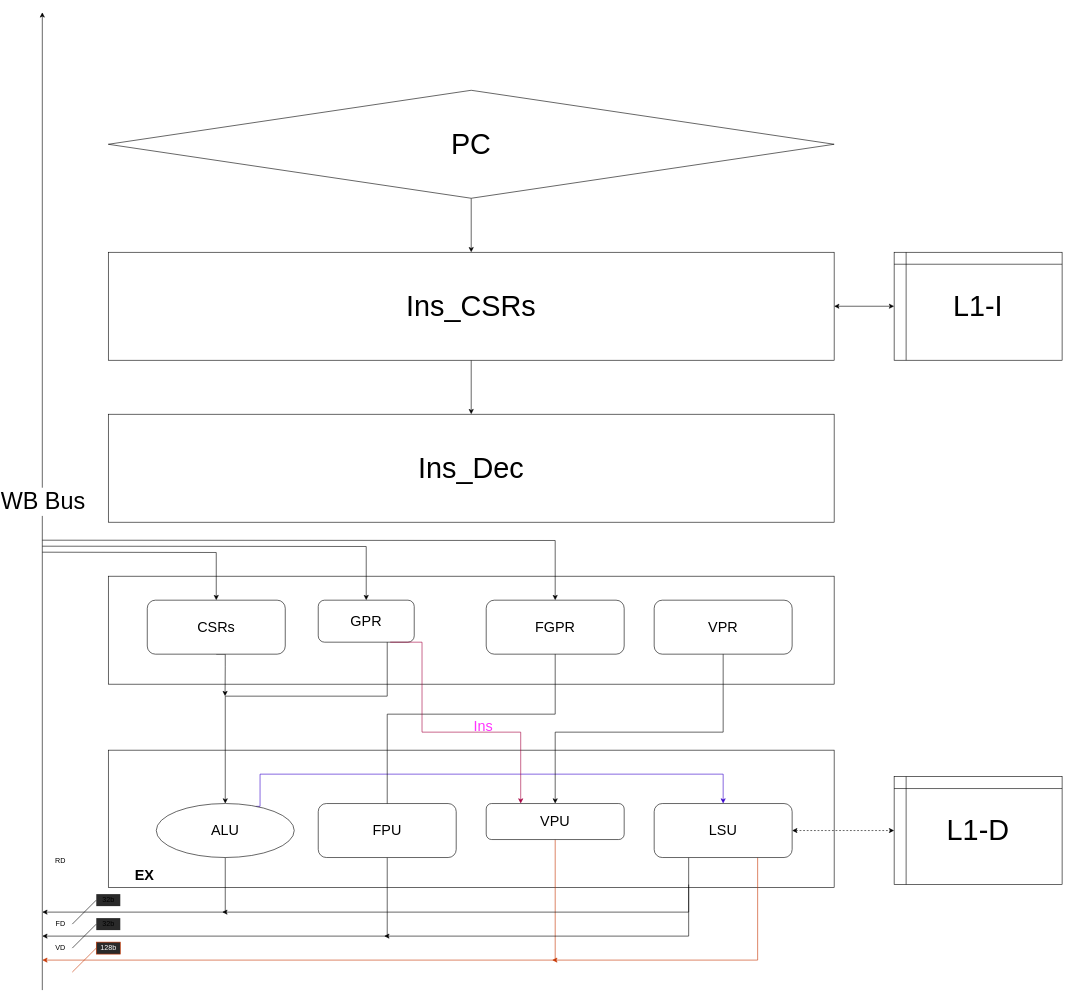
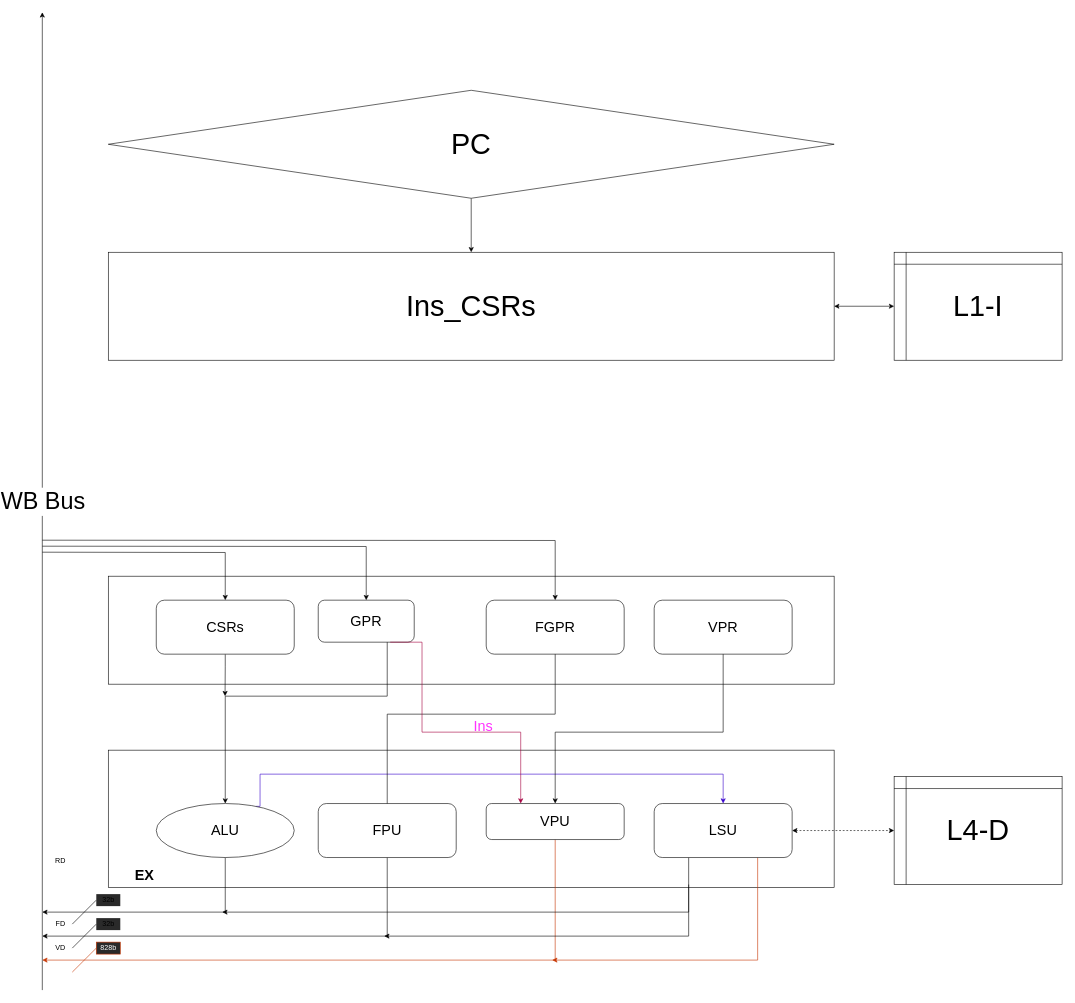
- <mxCell id="25" value="" style="edgeStyle=orthogonalEdgeStyle;rounded=0;orthogonalLoop=1;jettySize=auto;html=1;" edge="1" parent="1" source="26" target="10"><mxGeometry relative="1" as="geometry" /></mxCell>
- <mxCell id="10" value="&lt;font style=&quot;font-size: 48px&quot;&gt;Ins_Dec&lt;/font&gt;" style="rounded=0;whiteSpace=wrap;html=1;" parent="1" vertex="1"><mxGeometry x="130" y="690" width="1210" height="180" as="geometry" /></mxCell>
- <mxCell id="7" value="&lt;font style=&quot;font-size: 24px&quot;&gt;CSRs&lt;/font&gt;" style="rounded=1;whiteSpace=wrap;html=1;" parent="1" vertex="1"><mxGeometry x="195" y="1000" width="230" height="90" as="geometry" /></mxCell>
+ <mxCell id="7" value="&lt;font style=&quot;font-size: 24px&quot;&gt;CSRs&lt;/font&gt;" style="rounded=1;whiteSpace=wrap;html=1;" parent="1" vertex="1"><mxGeometry x="210" y="1000" width="230" height="90" as="geometry" /></mxCell>
- <mxCell id="23" value="&lt;font style=&quot;font-size: 48px&quot;&gt;L1-D&lt;/font&gt;" style="shape=internalStorage;whiteSpace=wrap;html=1;backgroundOutline=1;" parent="1" vertex="1"><mxGeometry x="1440" y="1294" width="280" height="180" as="geometry" /></mxCell>
+ <mxCell id="23" value="&lt;font style=&quot;font-size: 48px&quot;&gt;L4-D&lt;/font&gt;" style="shape=internalStorage;whiteSpace=wrap;html=1;backgroundOutline=1;" parent="1" vertex="1"><mxGeometry x="1440" y="1294" width="280" height="180" as="geometry" /></mxCell>
- <mxCell id="46" value="128b" style="text;html=1;align=center;verticalAlign=middle;resizable=0;points=[];autosize=1;strokeColor=#C73500;fontColor=#ffffff;fillColor=#2a2a2a;" vertex="1" parent="1"><mxGeometry x="110" y="1570" width="40" height="20" as="geometry" /></mxCell>
+ <mxCell id="46" value="828b" style="text;html=1;align=center;verticalAlign=middle;resizable=0;points=[];autosize=1;strokeColor=#C73500;fontColor=#ffffff;fillColor=#2a2a2a;" vertex="1" parent="1"><mxGeometry x="110" y="1570" width="40" height="20" as="geometry" /></mxCell>
